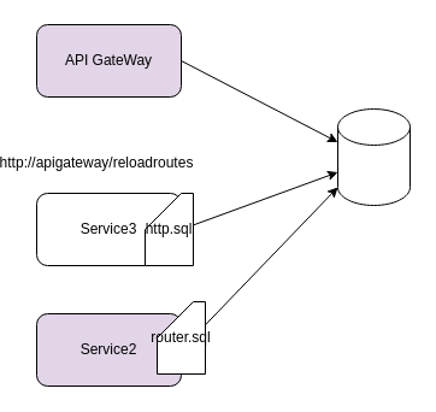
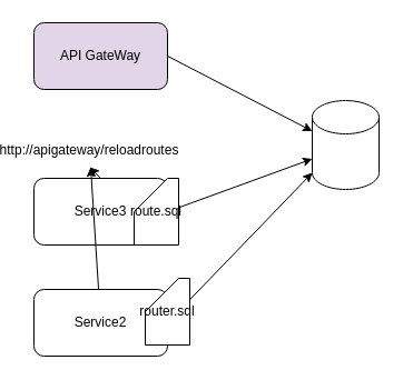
+ <mxCell id="12" value="" style="endArrow=classic;html=1;rounded=0;exitX=0.5;exitY=0;exitDx=0;exitDy=0;entryX=0.5;entryY=1;entryDx=0;entryDy=0;entryPerimeter=0;" edge="1" parent="1" source="3" target="11"><mxGeometry width="50" height="50" relative="1" as="geometry"><mxPoint x="120" y="210" as="sourcePoint" /><mxPoint x="170" y="160" as="targetPoint" /></mxGeometry></mxCell>
- <mxCell id="9" value="http.sql" style="shape=card;whiteSpace=wrap;html=1;" vertex="1" parent="1"><mxGeometry x="110" y="160" width="40" height="60" as="geometry" /></mxCell>
+ <mxCell id="9" value="route.sql" style="shape=card;whiteSpace=wrap;html=1;" vertex="1" parent="1"><mxGeometry x="110" y="160" width="40" height="60" as="geometry" /></mxCell>
+ <mxCell id="13" value="" style="endArrow=classic;html=1;rounded=0;" edge="1" parent="1" source="5" target="11"><mxGeometry width="50" height="50" relative="1" as="geometry"><mxPoint x="-20" y="310" as="sourcePoint" /><mxPoint x="30" y="260" as="targetPoint" /></mxGeometry></mxCell>
- <mxCell id="5" value="Service2" style="rounded=1;whiteSpace=wrap;html=1;fillColor=#e1d5e7;" vertex="1" parent="1"><mxGeometry x="20" y="260" width="120" height="60" as="geometry" /></mxCell>
+ <mxCell id="5" value="Service2" style="rounded=1;whiteSpace=wrap;html=1;" vertex="1" parent="1"><mxGeometry x="20" y="260" width="120" height="60" as="geometry" /></mxCell>
